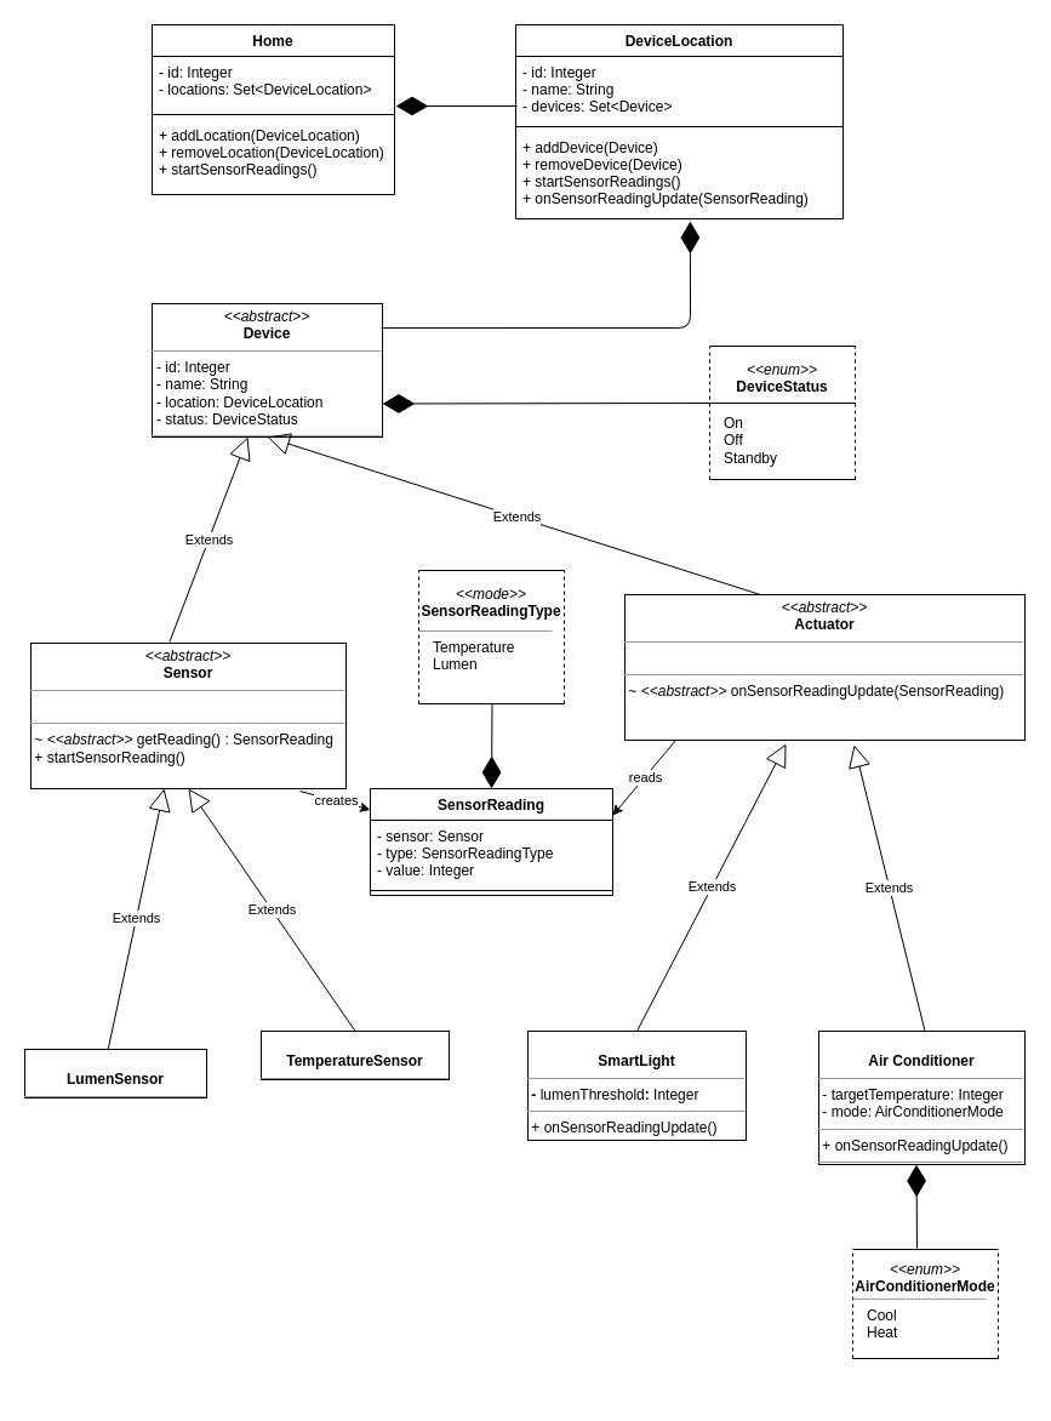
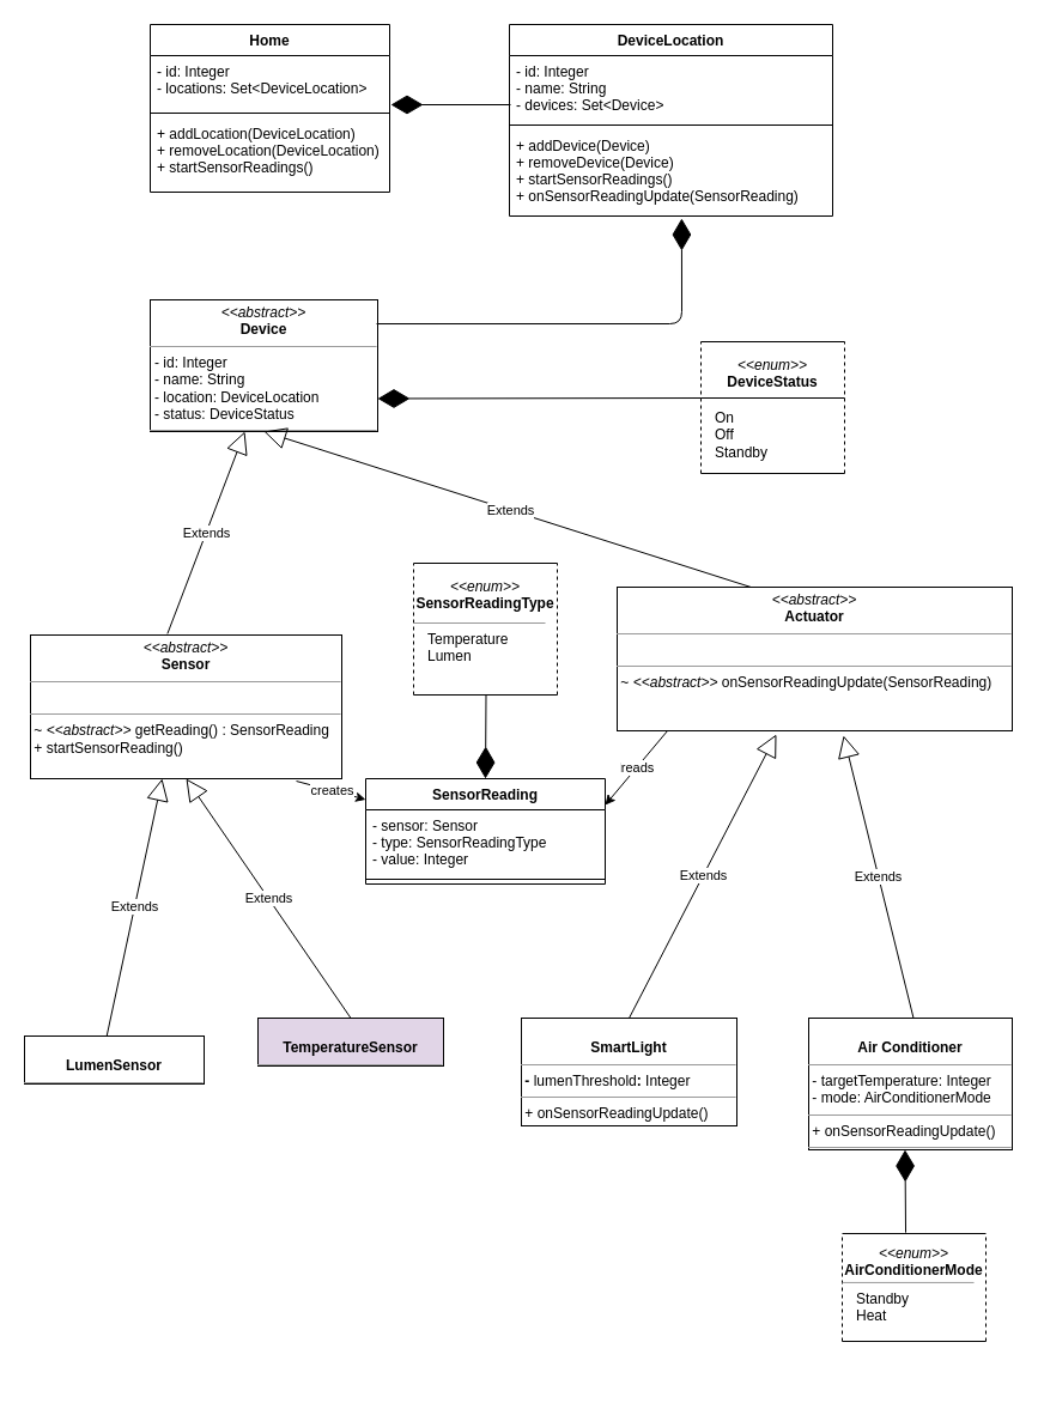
- <mxCell id="31" value="&lt;p style=&quot;margin: 4px 0px 0px&quot; align=&quot;center&quot;&gt;&lt;i&gt;&amp;lt;&amp;lt;mode&amp;gt;&amp;gt;&lt;/i&gt;&lt;br&gt;&lt;b&gt;SensorReadingType&lt;/b&gt;&lt;/p&gt;" style="text;whiteSpace=wrap;html=1;align=center;" parent="30" vertex="1"><mxGeometry x="10" y="2" width="100" height="50" as="geometry" /></mxCell>
+ <mxCell id="31" value="&lt;p style=&quot;margin: 4px 0px 0px&quot; align=&quot;center&quot;&gt;&lt;i&gt;&amp;lt;&amp;lt;enum&amp;gt;&amp;gt;&lt;/i&gt;&lt;br&gt;&lt;b&gt;SensorReadingType&lt;/b&gt;&lt;/p&gt;" style="text;whiteSpace=wrap;html=1;align=center;" parent="30" vertex="1"><mxGeometry x="10" y="2" width="100" height="50" as="geometry" /></mxCell>
- <mxCell id="40" value="&lt;p style=&quot;margin: 0px ; margin-top: 4px ; text-align: center&quot;&gt;&lt;br&gt;&lt;b&gt;TemperatureSensor&lt;/b&gt;&lt;/p&gt;&lt;hr size=&quot;1&quot;&gt;&lt;br&gt;&lt;hr size=&quot;1&quot;&gt;&amp;nbsp;&lt;br&gt;&lt;br&gt;&lt;hr size=&quot;1&quot;&gt;" style="verticalAlign=top;align=left;overflow=fill;fontSize=12;fontFamily=Helvetica;html=1;" parent="1" vertex="1"><mxGeometry x="215" y="850" width="155" height="40" as="geometry" /></mxCell>
+ <mxCell id="40" value="&lt;p style=&quot;margin: 0px ; margin-top: 4px ; text-align: center&quot;&gt;&lt;br&gt;&lt;b&gt;TemperatureSensor&lt;/b&gt;&lt;/p&gt;&lt;hr size=&quot;1&quot;&gt;&lt;br&gt;&lt;hr size=&quot;1&quot;&gt;&amp;nbsp;&lt;br&gt;&lt;br&gt;&lt;hr size=&quot;1&quot;&gt;" style="verticalAlign=top;align=left;overflow=fill;fontSize=12;fontFamily=Helvetica;html=1;fillColor=#e1d5e7;" parent="1" vertex="1"><mxGeometry x="215" y="850" width="155" height="40" as="geometry" /></mxCell>
- <mxCell id="58" value="&lt;div&gt;Cool&lt;/div&gt;&lt;div&gt;Heat&lt;br&gt;&lt;/div&gt;" style="text;whiteSpace=wrap;html=1;" parent="53" vertex="1"><mxGeometry x="10" y="40.909" width="110" height="40.909" as="geometry" /></mxCell>
+ <mxCell id="58" value="&lt;div&gt;Standby&lt;/div&gt;&lt;div&gt;Heat&lt;br&gt;&lt;/div&gt;" style="text;whiteSpace=wrap;html=1;" parent="53" vertex="1"><mxGeometry x="10" y="40.909" width="110" height="40.909" as="geometry" /></mxCell>
